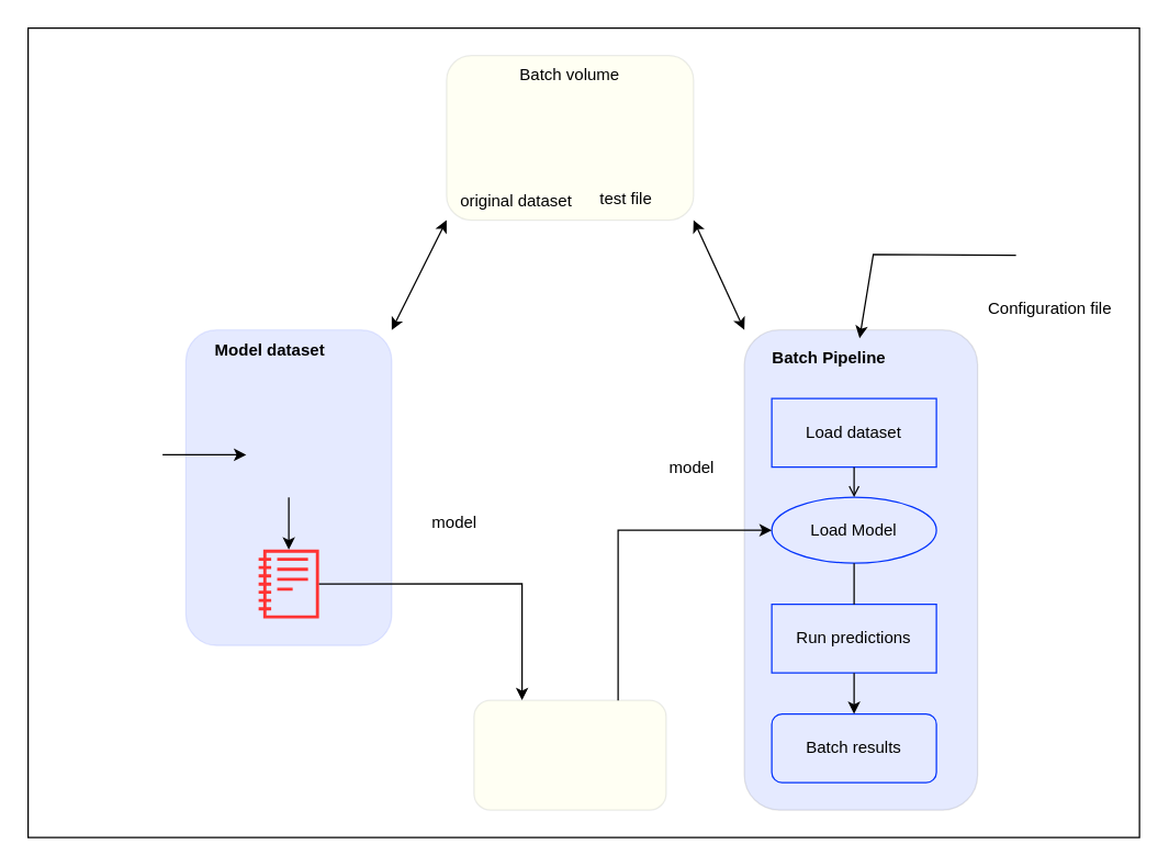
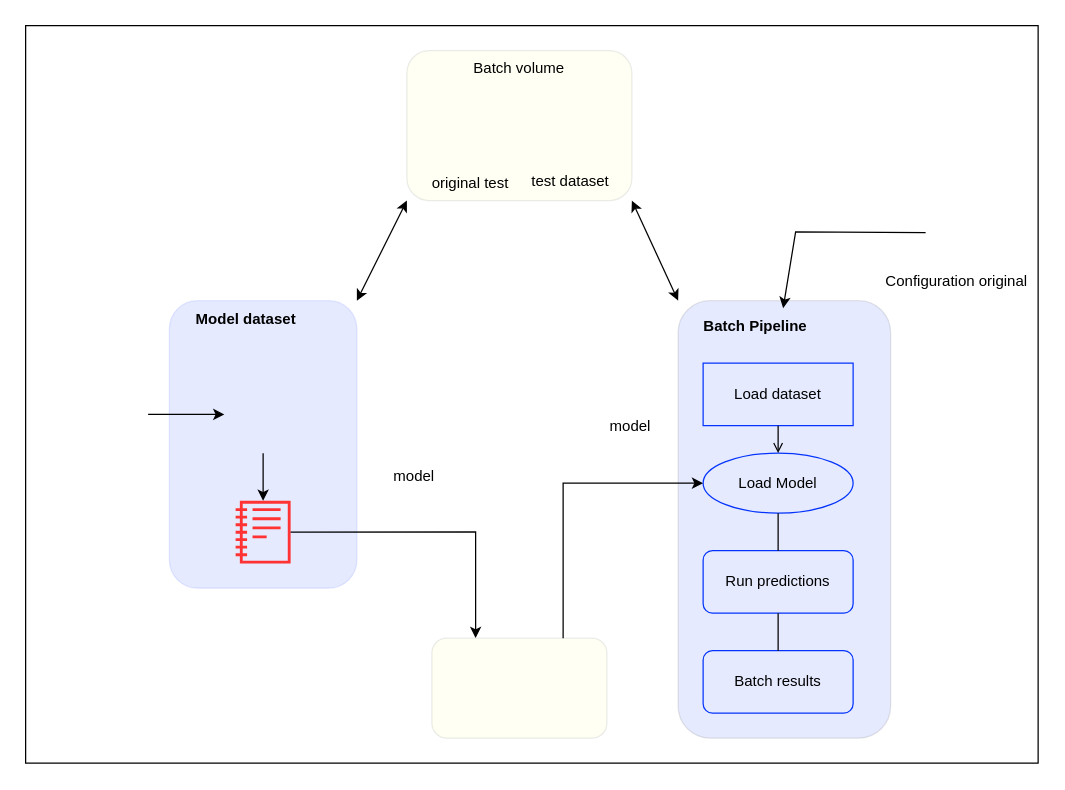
- <mxCell id="19" value="test file" style="shape=image;verticalLabelPosition=bottom;labelBackgroundColor=none;verticalAlign=top;aspect=fixed;imageAspect=0;image=https://cdn-icons-png.flaticon.com/512/9159/9159105.png;" vertex="1" parent="1"><mxGeometry x="425" y="69" width="62" height="62" as="geometry" /></mxCell>
+ <mxCell id="19" value="test dataset" style="shape=image;verticalLabelPosition=bottom;labelBackgroundColor=none;verticalAlign=top;aspect=fixed;imageAspect=0;image=https://cdn-icons-png.flaticon.com/512/9159/9159105.png;" vertex="1" parent="1"><mxGeometry x="425" y="69" width="62" height="62" as="geometry" /></mxCell>
- <mxCell id="18" value="original dataset" style="shape=image;verticalLabelPosition=bottom;labelBackgroundColor=none;verticalAlign=top;aspect=fixed;imageAspect=0;image=https://cdn-icons-png.flaticon.com/512/9159/9159105.png;" vertex="1" parent="1"><mxGeometry x="345" y="70" width="62" height="62" as="geometry" /></mxCell>
+ <mxCell id="18" value="original test" style="shape=image;verticalLabelPosition=bottom;labelBackgroundColor=none;verticalAlign=top;aspect=fixed;imageAspect=0;image=https://cdn-icons-png.flaticon.com/512/9159/9159105.png;" vertex="1" parent="1"><mxGeometry x="345" y="70" width="62" height="62" as="geometry" /></mxCell>
- <mxCell id="33" value="Configuration file" style="shape=image;verticalLabelPosition=bottom;labelBackgroundColor=default;verticalAlign=top;aspect=fixed;imageAspect=0;image=https://uxwing.com/wp-content/themes/uxwing/download/file-and-folder-type/yaml-file-format-icon.png;" vertex="1" parent="1"><mxGeometry x="740" y="160.84" width="50" height="49.61" as="geometry" /></mxCell>
+ <mxCell id="33" value="Configuration original" style="shape=image;verticalLabelPosition=bottom;labelBackgroundColor=default;verticalAlign=top;aspect=fixed;imageAspect=0;image=https://uxwing.com/wp-content/themes/uxwing/download/file-and-folder-type/yaml-file-format-icon.png;" vertex="1" parent="1"><mxGeometry x="740" y="160.84" width="50" height="49.61" as="geometry" /></mxCell>
- <mxCell id="15" value="Run predictions" style="whiteSpace=wrap;html=1;fillColor=none;strokeColor=#0434FC;rounded=0;" vertex="1" parent="1"><mxGeometry x="562" y="440" width="120" height="50" as="geometry" /></mxCell>
+ <mxCell id="15" value="Run predictions" style="rounded=1;whiteSpace=wrap;html=1;fillColor=none;strokeColor=#0434FC;" vertex="1" parent="1"><mxGeometry x="562" y="440" width="120" height="50" as="geometry" /></mxCell>
- <mxCell id="23" value="" style="endArrow=classic;html=1;rounded=0;exitX=0.5;exitY=1;exitDx=0;exitDy=0;entryX=0.5;entryY=0;entryDx=0;entryDy=0;" edge="1" parent="1" source="15" target="16"><mxGeometry width="50" height="50" relative="1" as="geometry"><mxPoint x="342" y="410" as="sourcePoint" /><mxPoint x="392" y="360" as="targetPoint" /></mxGeometry></mxCell>
+ <mxCell id="23" value="" style="endArrow=none;html=1;rounded=0;exitX=0.5;exitY=1;exitDx=0;exitDy=0;entryX=0.5;entryY=0;entryDx=0;entryDy=0;" edge="1" parent="1" source="15" target="16"><mxGeometry width="50" height="50" relative="1" as="geometry"><mxPoint x="342" y="410" as="sourcePoint" /><mxPoint x="392" y="360" as="targetPoint" /></mxGeometry></mxCell>
